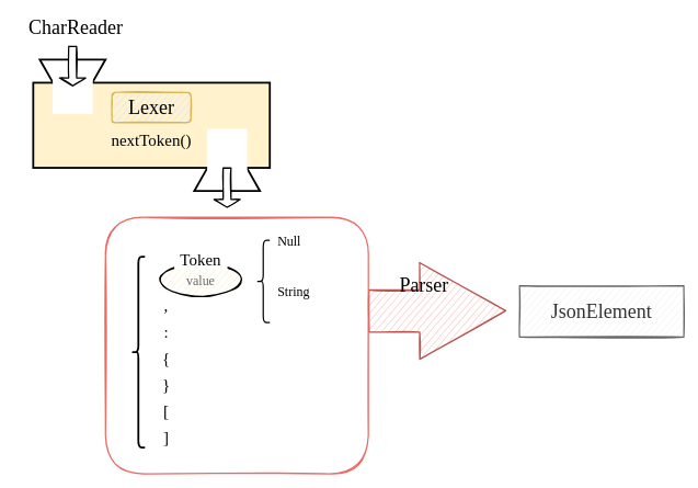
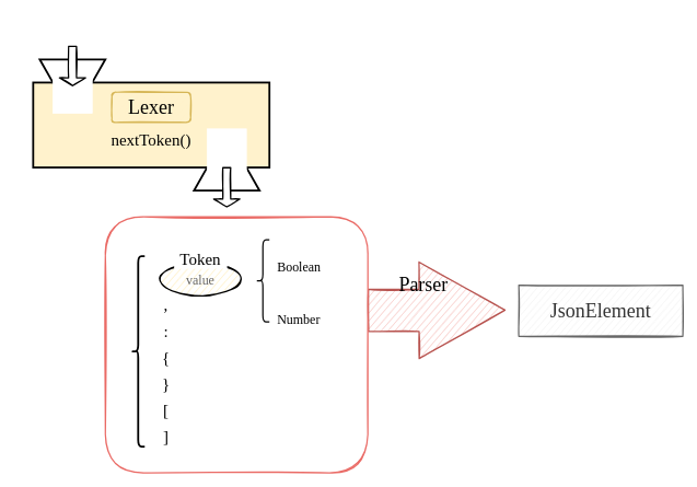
- <mxCell id="12" value="CharReader" style="text;html=1;strokeColor=none;fillColor=none;align=center;verticalAlign=middle;whiteSpace=wrap;rounded=0;fontFamily=Comic Sans MS;fontSize=30;" vertex="1" parent="1"><mxGeometry x="20" y="20" width="190" height="40" as="geometry" /></mxCell>
- <mxCell id="9" value="Lexer" style="rounded=1;whiteSpace=wrap;html=1;strokeColor=#d6b656;strokeWidth=2;fontFamily=Comic Sans MS;fontSize=30;sketch=1;fillColor=#dae8fc;" vertex="1" parent="3"><mxGeometry x="120" y="50" width="120" height="45.88" as="geometry" /></mxCell>
+ <mxCell id="9" value="Lexer" style="rounded=1;whiteSpace=wrap;html=1;strokeColor=#d6b656;strokeWidth=2;fontFamily=Comic Sans MS;fontSize=30;sketch=1;fillColor=#fff2cc;" vertex="1" parent="3"><mxGeometry x="120" y="50" width="120" height="45.88" as="geometry" /></mxCell>
- <mxCell id="27" value="&lt;font style=&quot;font-size: 20px;&quot; color=&quot;#000000&quot;&gt;Null&lt;/font&gt;" style="text;html=1;strokeColor=none;fillColor=none;align=left;verticalAlign=middle;whiteSpace=wrap;rounded=0;sketch=1;strokeWidth=2;fontFamily=Comic Sans MS;fontSize=20;fontColor=#666666;" vertex="1" parent="25"><mxGeometry x="30" width="120" height="30" as="geometry" /></mxCell>
+ <mxCell id="28" value="&lt;font style=&quot;font-size: 20px;&quot; color=&quot;#000000&quot;&gt;Boolean&lt;/font&gt;" style="text;html=1;strokeColor=none;fillColor=none;align=left;verticalAlign=middle;whiteSpace=wrap;rounded=0;sketch=1;strokeWidth=2;fontFamily=Comic Sans MS;fontSize=20;fontColor=#666666;" vertex="1" parent="25"><mxGeometry x="30" y="40" width="120" height="30" as="geometry" /></mxCell>
- <mxCell id="29" value="&lt;font style=&quot;font-size: 20px;&quot; color=&quot;#000000&quot;&gt;String&lt;/font&gt;" style="text;html=1;strokeColor=none;fillColor=none;align=left;verticalAlign=middle;whiteSpace=wrap;rounded=0;sketch=1;strokeWidth=2;fontFamily=Comic Sans MS;fontSize=20;fontColor=#666666;" vertex="1" parent="25"><mxGeometry x="30" y="77.5" width="120" height="30" as="geometry" /></mxCell>
+ <mxCell id="30" value="&lt;font style=&quot;font-size: 20px;&quot; color=&quot;#000000&quot;&gt;Number&lt;/font&gt;" style="text;html=1;strokeColor=none;fillColor=none;align=left;verticalAlign=middle;whiteSpace=wrap;rounded=0;sketch=1;strokeWidth=2;fontFamily=Comic Sans MS;fontSize=20;fontColor=#666666;" vertex="1" parent="25"><mxGeometry x="30" y="120" width="120" height="30" as="geometry" /></mxCell>
